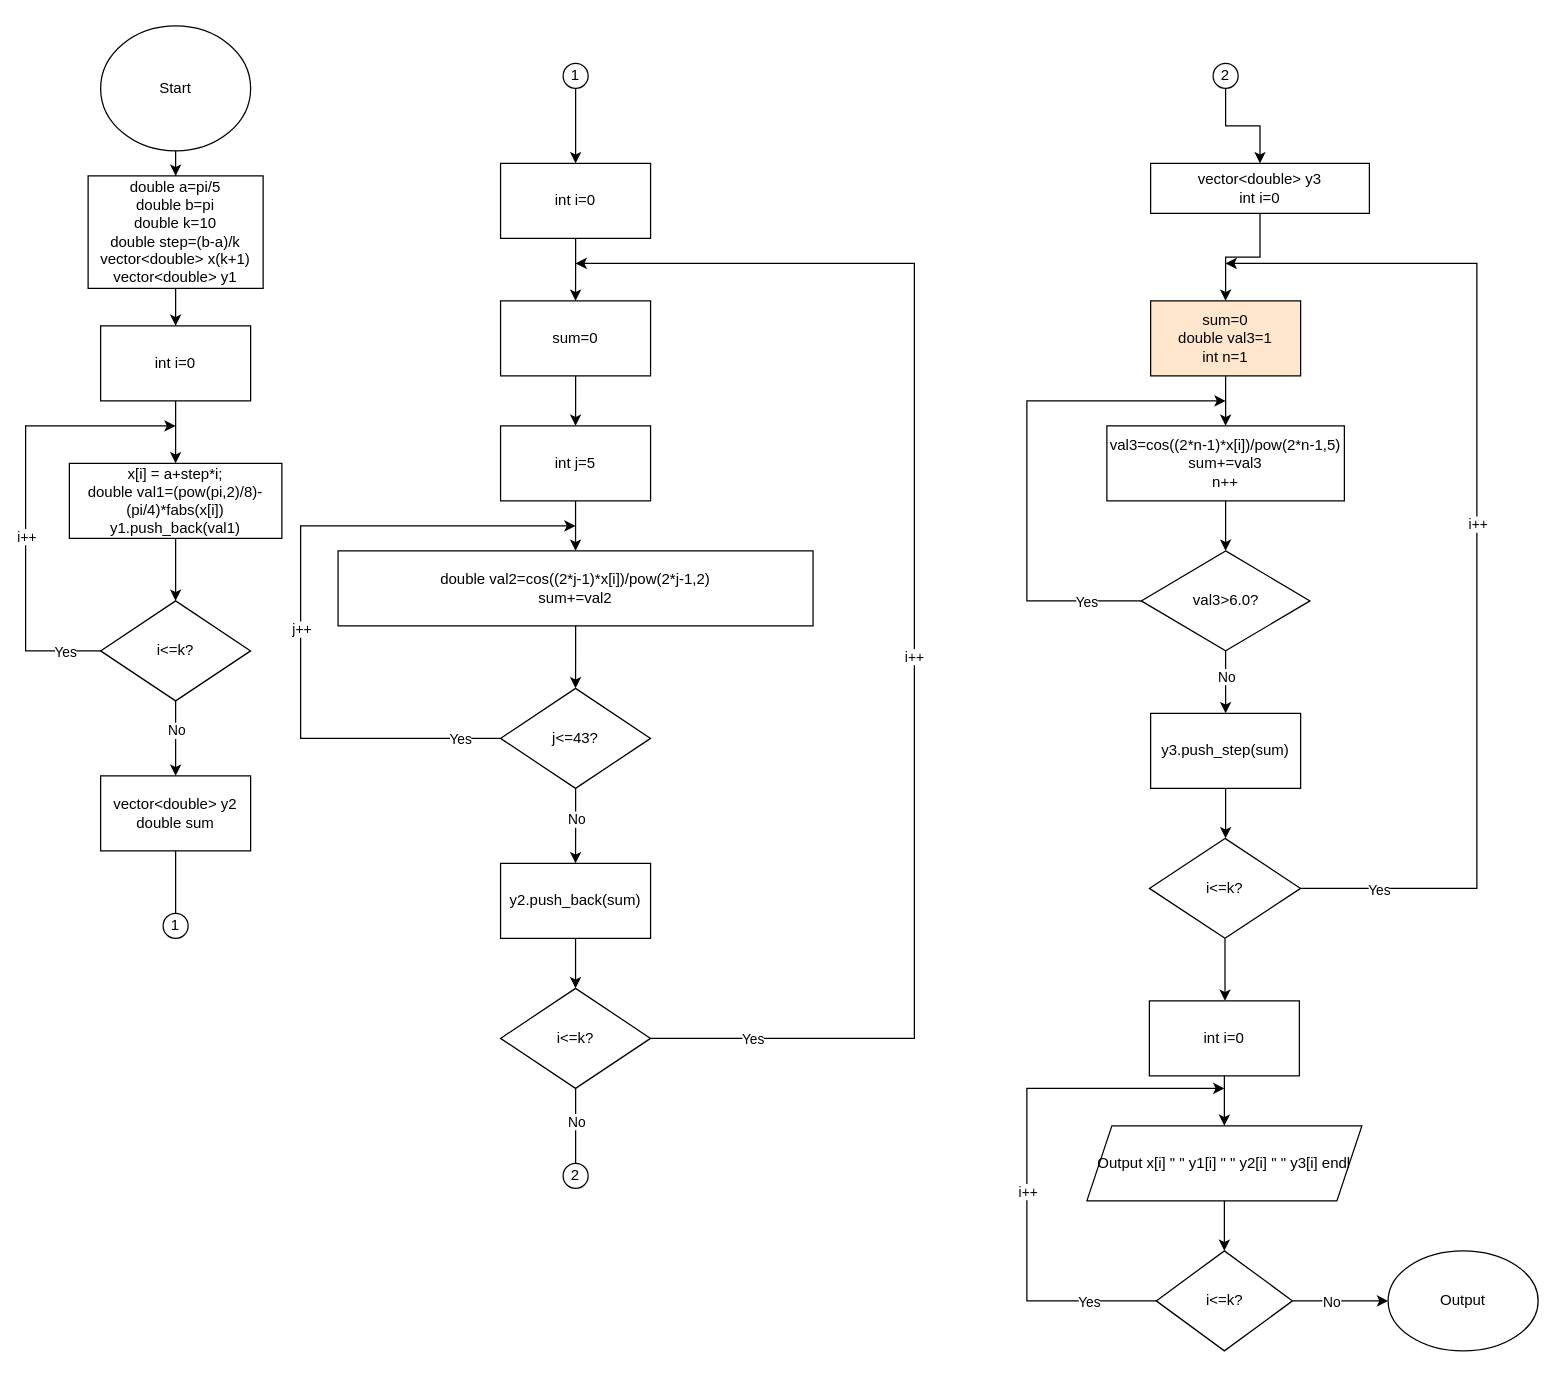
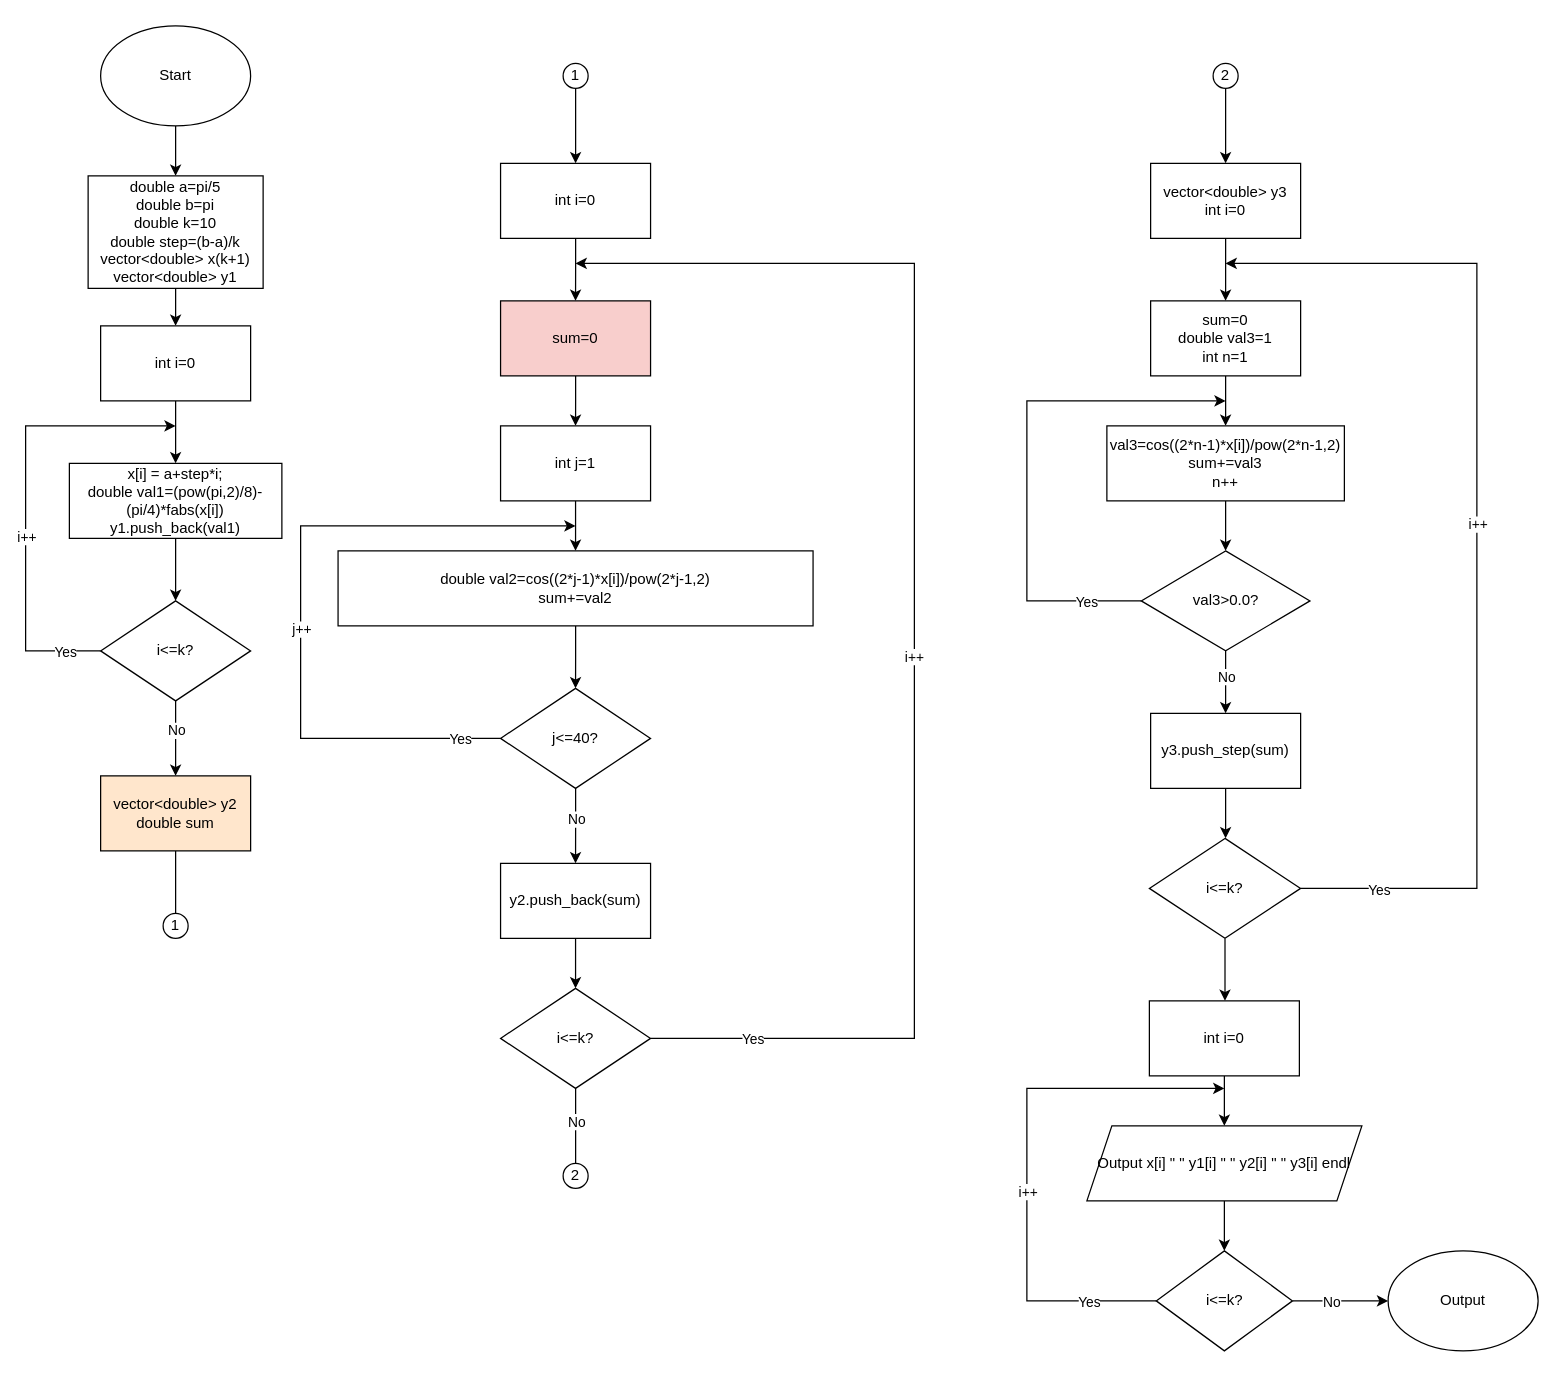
- <mxCell id="3" value="Start" style="ellipse;whiteSpace=wrap;html=1;" vertex="1" parent="1"><mxGeometry x="80" y="20" width="120" height="100" as="geometry" /></mxCell>
+ <mxCell id="3" value="Start" style="ellipse;whiteSpace=wrap;html=1;" vertex="1" parent="1"><mxGeometry x="80" y="20" width="120" height="80" as="geometry" /></mxCell>
- <mxCell id="47" value="&lt;div&gt;vector&amp;lt;double&amp;gt; y3&lt;/div&gt;&lt;div&gt;int i=0&lt;br&gt;&lt;/div&gt;" style="rounded=0;whiteSpace=wrap;html=1;" vertex="1" parent="1"><mxGeometry x="920" y="130" width="175" height="40" as="geometry" /></mxCell>
+ <mxCell id="47" value="&lt;div&gt;vector&amp;lt;double&amp;gt; y3&lt;/div&gt;&lt;div&gt;int i=0&lt;br&gt;&lt;/div&gt;" style="rounded=0;whiteSpace=wrap;html=1;" vertex="1" parent="1"><mxGeometry x="920" y="130" width="120" height="60" as="geometry" /></mxCell>
- <mxCell id="24" value="sum=0" style="rounded=0;whiteSpace=wrap;html=1;" vertex="1" parent="1"><mxGeometry x="399.95" y="240" width="120" height="60" as="geometry" /></mxCell>
+ <mxCell id="24" value="sum=0" style="rounded=0;whiteSpace=wrap;html=1;fillColor=#f8cecc;" vertex="1" parent="1"><mxGeometry x="399.95" y="240" width="120" height="60" as="geometry" /></mxCell>
- <mxCell id="49" value="&lt;div&gt;sum=0&lt;/div&gt;&lt;div&gt;double val3=1&lt;/div&gt;&lt;div&gt;int n=1&lt;br&gt;&lt;/div&gt;" style="rounded=0;whiteSpace=wrap;html=1;fillColor=#ffe6cc;" vertex="1" parent="1"><mxGeometry x="920" y="240" width="120" height="60" as="geometry" /></mxCell>
+ <mxCell id="49" value="&lt;div&gt;sum=0&lt;/div&gt;&lt;div&gt;double val3=1&lt;/div&gt;&lt;div&gt;int n=1&lt;br&gt;&lt;/div&gt;" style="rounded=0;whiteSpace=wrap;html=1;" vertex="1" parent="1"><mxGeometry x="920" y="240" width="120" height="60" as="geometry" /></mxCell>
- <mxCell id="26" value="int j=5" style="rounded=0;whiteSpace=wrap;html=1;" vertex="1" parent="1"><mxGeometry x="399.95" y="340" width="120" height="60" as="geometry" /></mxCell>
+ <mxCell id="26" value="int j=1" style="rounded=0;whiteSpace=wrap;html=1;" vertex="1" parent="1"><mxGeometry x="399.95" y="340" width="120" height="60" as="geometry" /></mxCell>
- <mxCell id="51" value="&lt;div&gt;val3=cos((2*n-1)*x[i])/pow(2*n-1,5)&lt;/div&gt;&lt;div&gt;sum+=val3&lt;/div&gt;&lt;div&gt;n++&lt;br&gt;&lt;/div&gt;" style="rounded=0;whiteSpace=wrap;html=1;" vertex="1" parent="1"><mxGeometry x="885" y="340" width="190" height="60" as="geometry" /></mxCell>
+ <mxCell id="51" value="&lt;div&gt;val3=cos((2*n-1)*x[i])/pow(2*n-1,2)&lt;/div&gt;&lt;div&gt;sum+=val3&lt;/div&gt;&lt;div&gt;n++&lt;br&gt;&lt;/div&gt;" style="rounded=0;whiteSpace=wrap;html=1;" vertex="1" parent="1"><mxGeometry x="885" y="340" width="190" height="60" as="geometry" /></mxCell>
- <mxCell id="56" value="val3&amp;gt;6.0?" style="rhombus;whiteSpace=wrap;html=1;" vertex="1" parent="1"><mxGeometry x="912.5" y="440" width="135" height="80" as="geometry" /></mxCell>
+ <mxCell id="56" value="val3&amp;gt;0.0?" style="rhombus;whiteSpace=wrap;html=1;" vertex="1" parent="1"><mxGeometry x="912.5" y="440" width="135" height="80" as="geometry" /></mxCell>
- <mxCell id="34" value="j&amp;lt;=43?" style="rhombus;whiteSpace=wrap;html=1;" vertex="1" parent="1"><mxGeometry x="399.95" y="550" width="120" height="80" as="geometry" /></mxCell>
+ <mxCell id="34" value="j&amp;lt;=40?" style="rhombus;whiteSpace=wrap;html=1;" vertex="1" parent="1"><mxGeometry x="399.95" y="550" width="120" height="80" as="geometry" /></mxCell>
- <mxCell id="16" value="&lt;div&gt;vector&amp;lt;double&amp;gt; y2&lt;/div&gt;&lt;div&gt;double sum&lt;br&gt;&lt;/div&gt;" style="rounded=0;whiteSpace=wrap;html=1;" vertex="1" parent="1"><mxGeometry x="80" y="620" width="120" height="60" as="geometry" /></mxCell>
+ <mxCell id="16" value="&lt;div&gt;vector&amp;lt;double&amp;gt; y2&lt;/div&gt;&lt;div&gt;double sum&lt;br&gt;&lt;/div&gt;" style="rounded=0;whiteSpace=wrap;html=1;fillColor=#ffe6cc;" vertex="1" parent="1"><mxGeometry x="80" y="620" width="120" height="60" as="geometry" /></mxCell>
